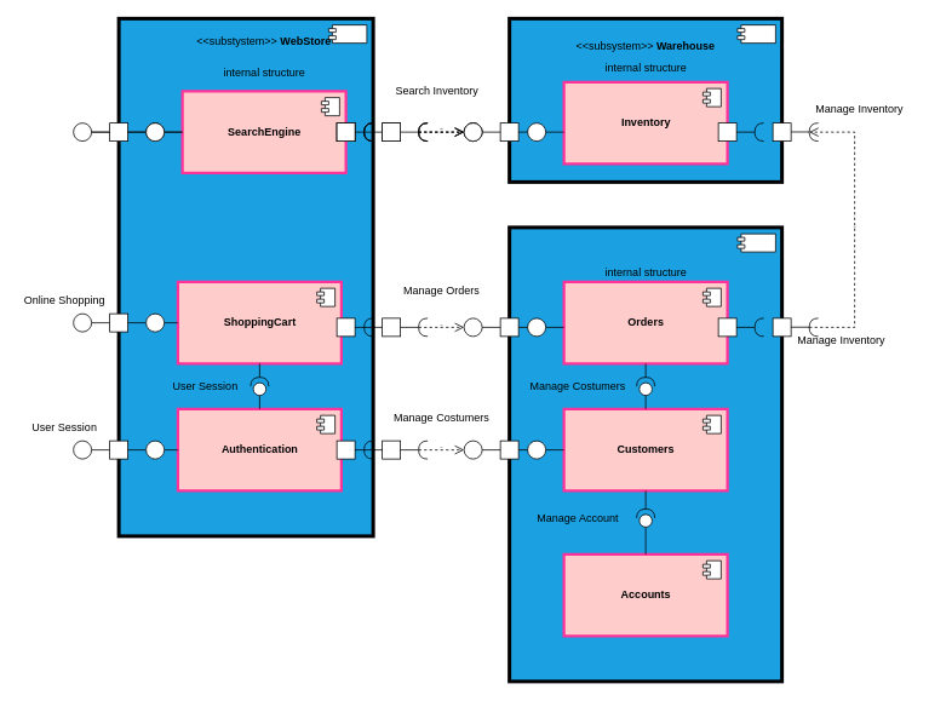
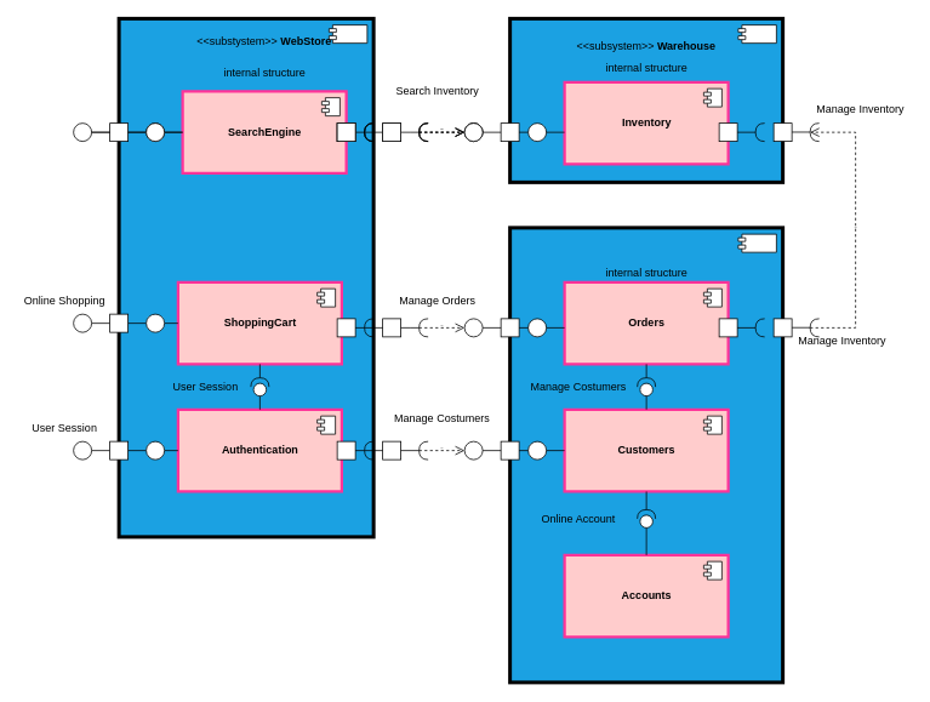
- <mxCell id="125" value="Manage Orders" style="text;html=1;align=center;verticalAlign=middle;resizable=0;points=[];autosize=1;strokeColor=none;fillColor=none;fontSize=12;" parent="1" vertex="1"><mxGeometry x="435" y="310" width="100" height="20" as="geometry" /></mxCell>
+ <mxCell id="125" value="Manage Orders" style="text;html=1;align=center;verticalAlign=middle;resizable=0;points=[];autosize=1;strokeColor=none;fillColor=none;fontSize=12;" parent="1" vertex="1"><mxGeometry x="430" y="320" width="100" height="20" as="geometry" /></mxCell>
- <mxCell id="133" value="Manage Account" style="text;html=1;align=center;verticalAlign=middle;resizable=0;points=[];autosize=1;strokeColor=none;fillColor=none;fontSize=12;" parent="1" vertex="1"><mxGeometry x="580" y="560" width="110" height="20" as="geometry" /></mxCell>
+ <mxCell id="133" value="Online Account" style="text;html=1;align=center;verticalAlign=middle;resizable=0;points=[];autosize=1;strokeColor=none;fillColor=none;fontSize=12;" parent="1" vertex="1"><mxGeometry x="580" y="560" width="110" height="20" as="geometry" /></mxCell>
